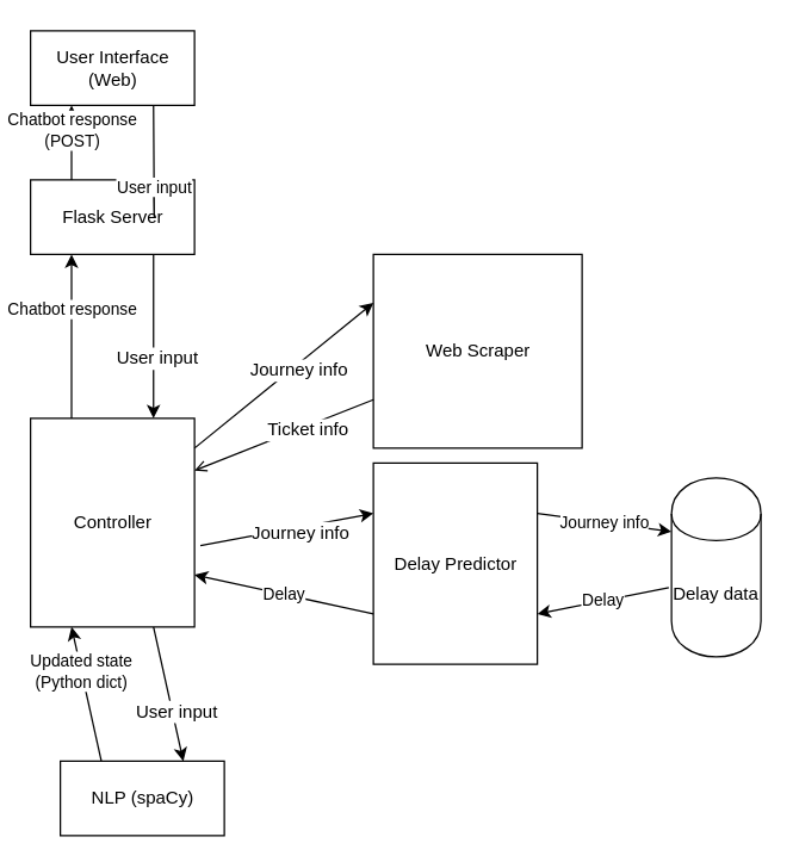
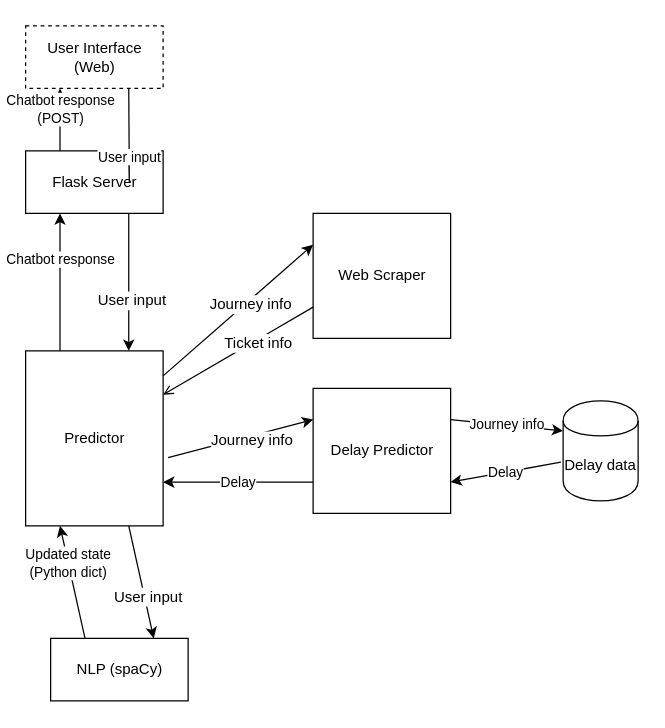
- <mxCell id="3" value="User Interface&lt;br&gt;(Web)" style="html=1;" parent="1" vertex="1"><mxGeometry x="20" y="20" width="110" height="50" as="geometry" /></mxCell>
+ <mxCell id="3" value="User Interface&lt;br&gt;(Web)" style="html=1;dashed=1;" parent="1" vertex="1"><mxGeometry x="20" y="20" width="110" height="50" as="geometry" /></mxCell>
- <mxCell id="5" value="Web Scraper" style="html=1;" parent="1" vertex="1"><mxGeometry x="250" y="170" width="140" height="130" as="geometry" /></mxCell>
+ <mxCell id="5" value="Web Scraper" style="html=1;" parent="1" vertex="1"><mxGeometry x="250" y="170" width="110" height="100" as="geometry" /></mxCell>
- <mxCell id="6" value="Controller" style="html=1;" parent="1" vertex="1"><mxGeometry x="20" y="280" width="110" height="140" as="geometry" /></mxCell>
+ <mxCell id="6" value="Predictor" style="html=1;" parent="1" vertex="1"><mxGeometry x="20" y="280" width="110" height="140" as="geometry" /></mxCell>
- <mxCell id="13" value="Delay Predictor" style="html=1;" parent="1" vertex="1"><mxGeometry x="250" y="310" width="110" height="135" as="geometry" /></mxCell>
+ <mxCell id="13" value="Delay Predictor" style="html=1;" parent="1" vertex="1"><mxGeometry x="250" y="310" width="110" height="100" as="geometry" /></mxCell>
- <mxCell id="2" value="Delay data" style="shape=cylinder;whiteSpace=wrap;html=1;boundedLbl=1;backgroundOutline=1;" parent="1" vertex="1"><mxGeometry x="450" y="320" width="60" height="120" as="geometry" /></mxCell>
+ <mxCell id="2" value="Delay data" style="shape=cylinder;whiteSpace=wrap;html=1;boundedLbl=1;backgroundOutline=1;" parent="1" vertex="1"><mxGeometry x="450" y="320" width="60" height="80" as="geometry" /></mxCell>
